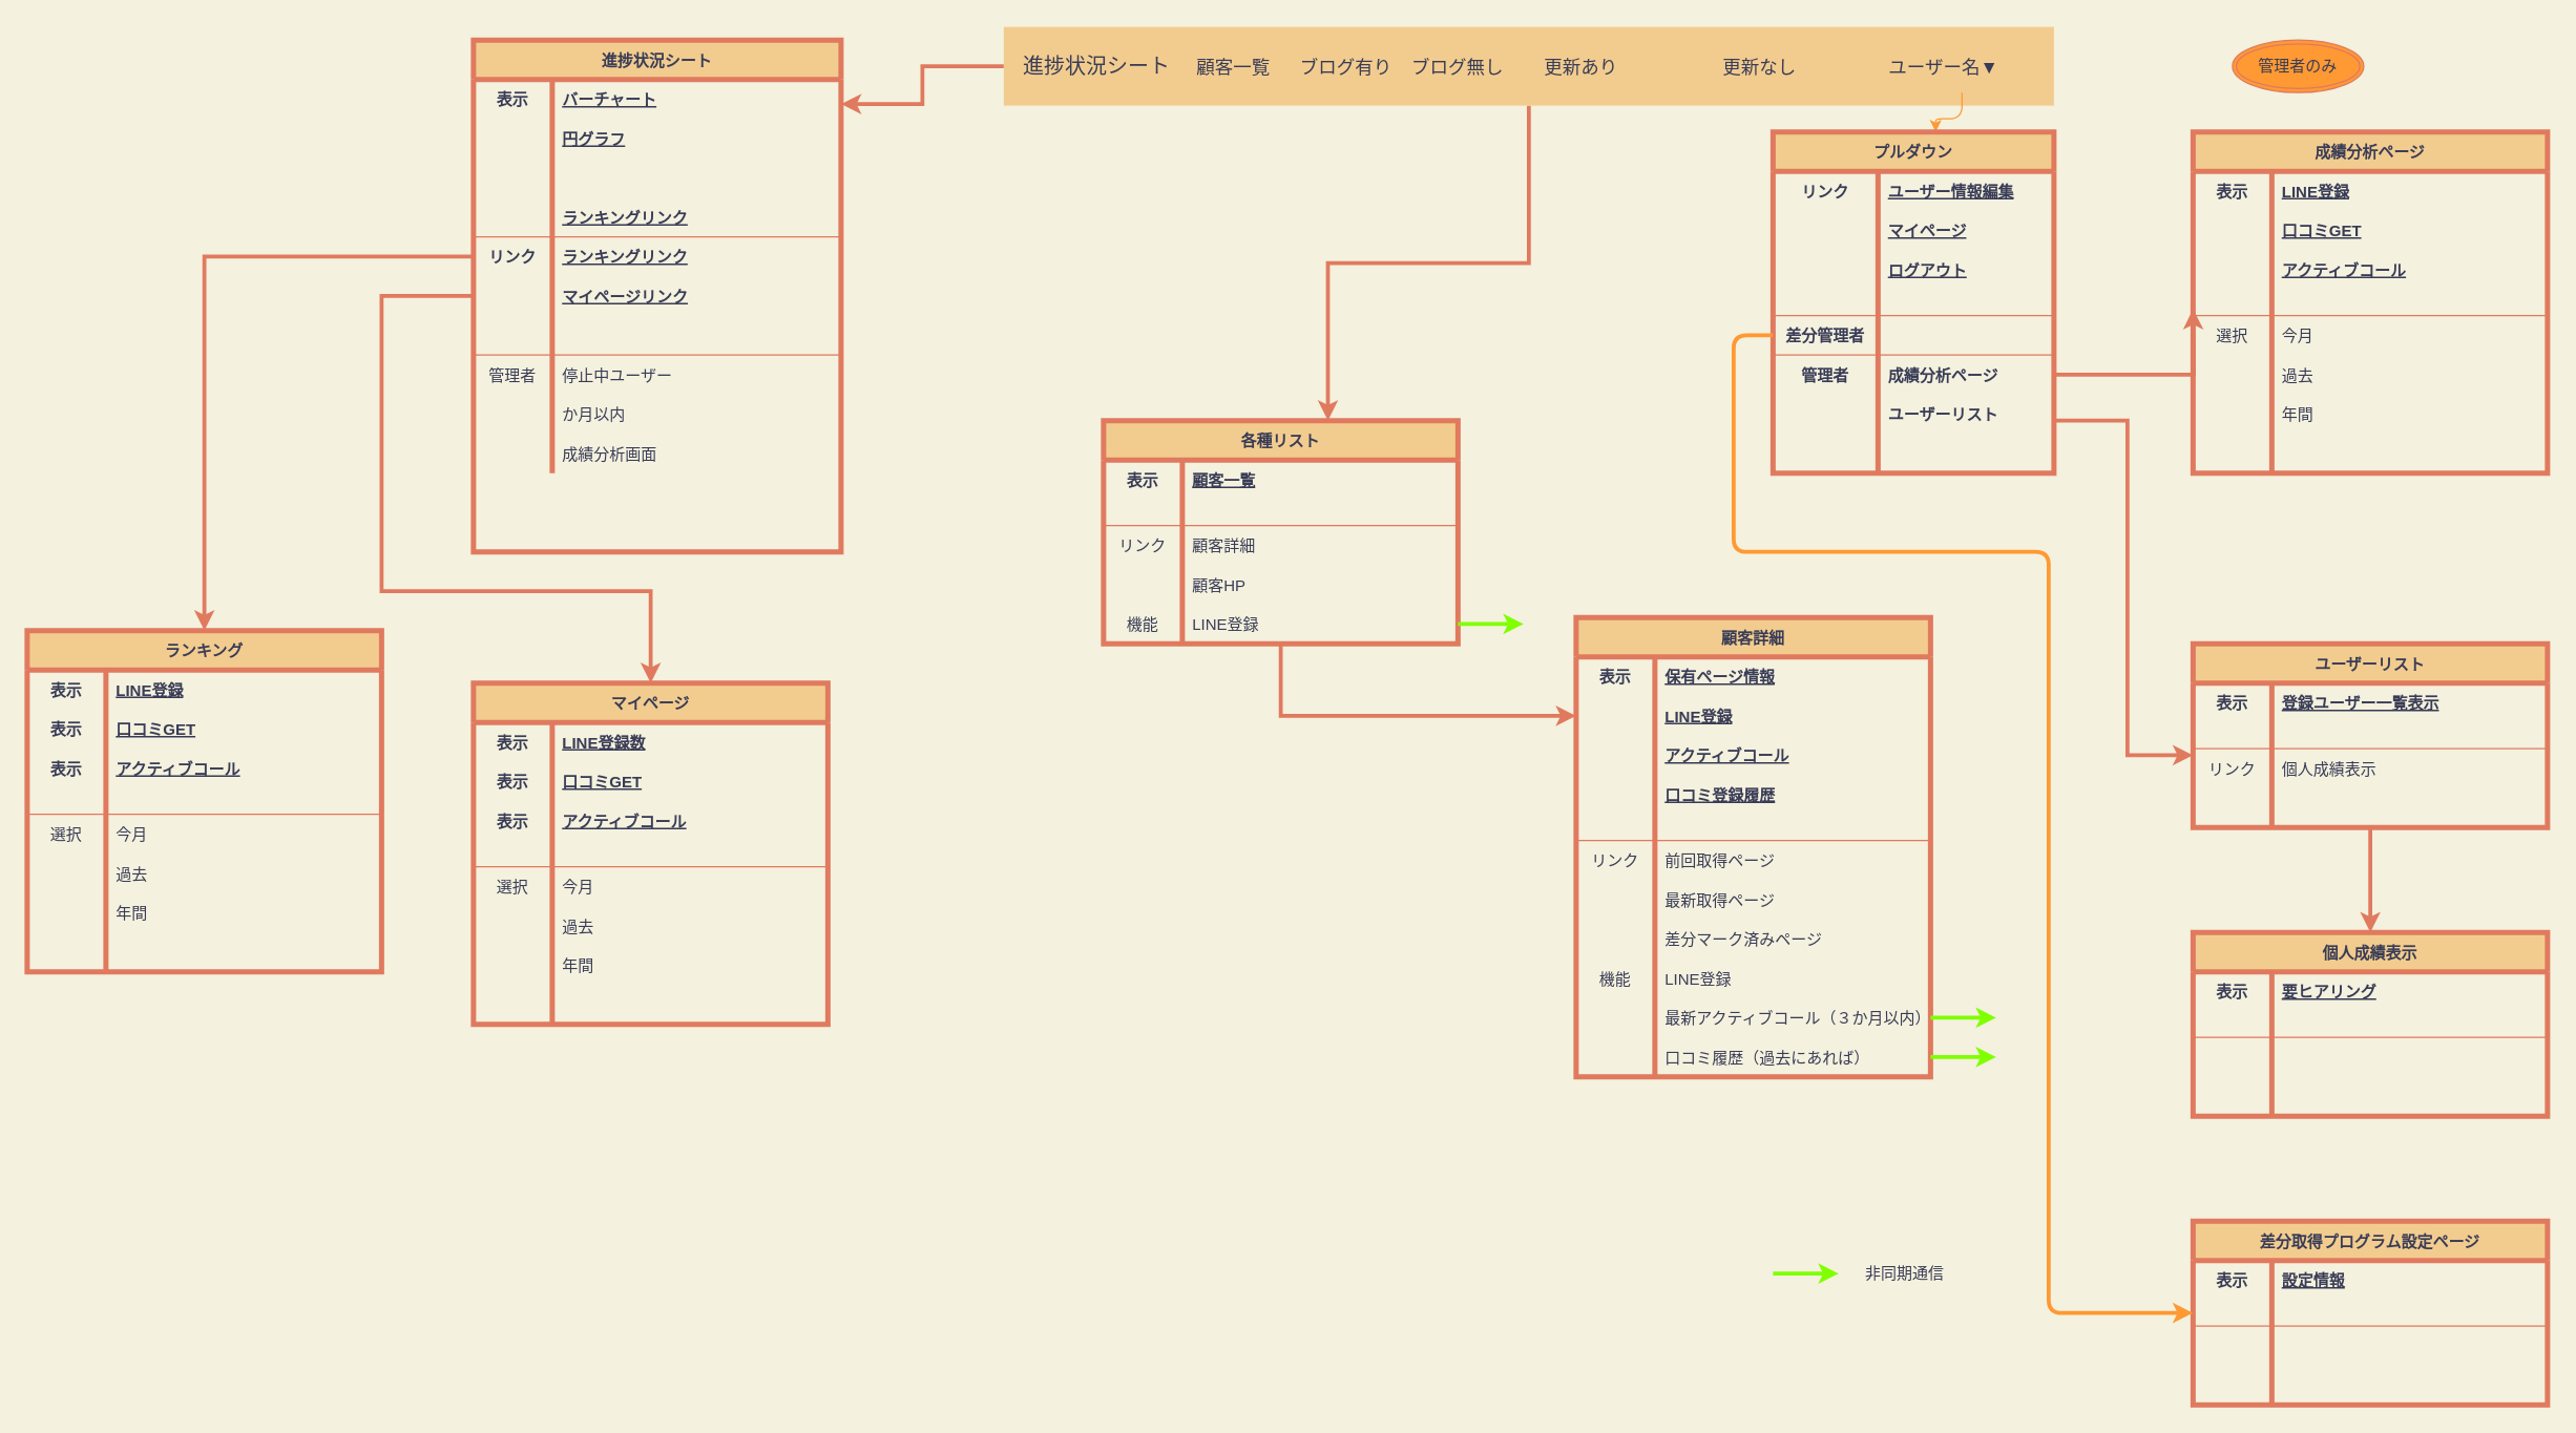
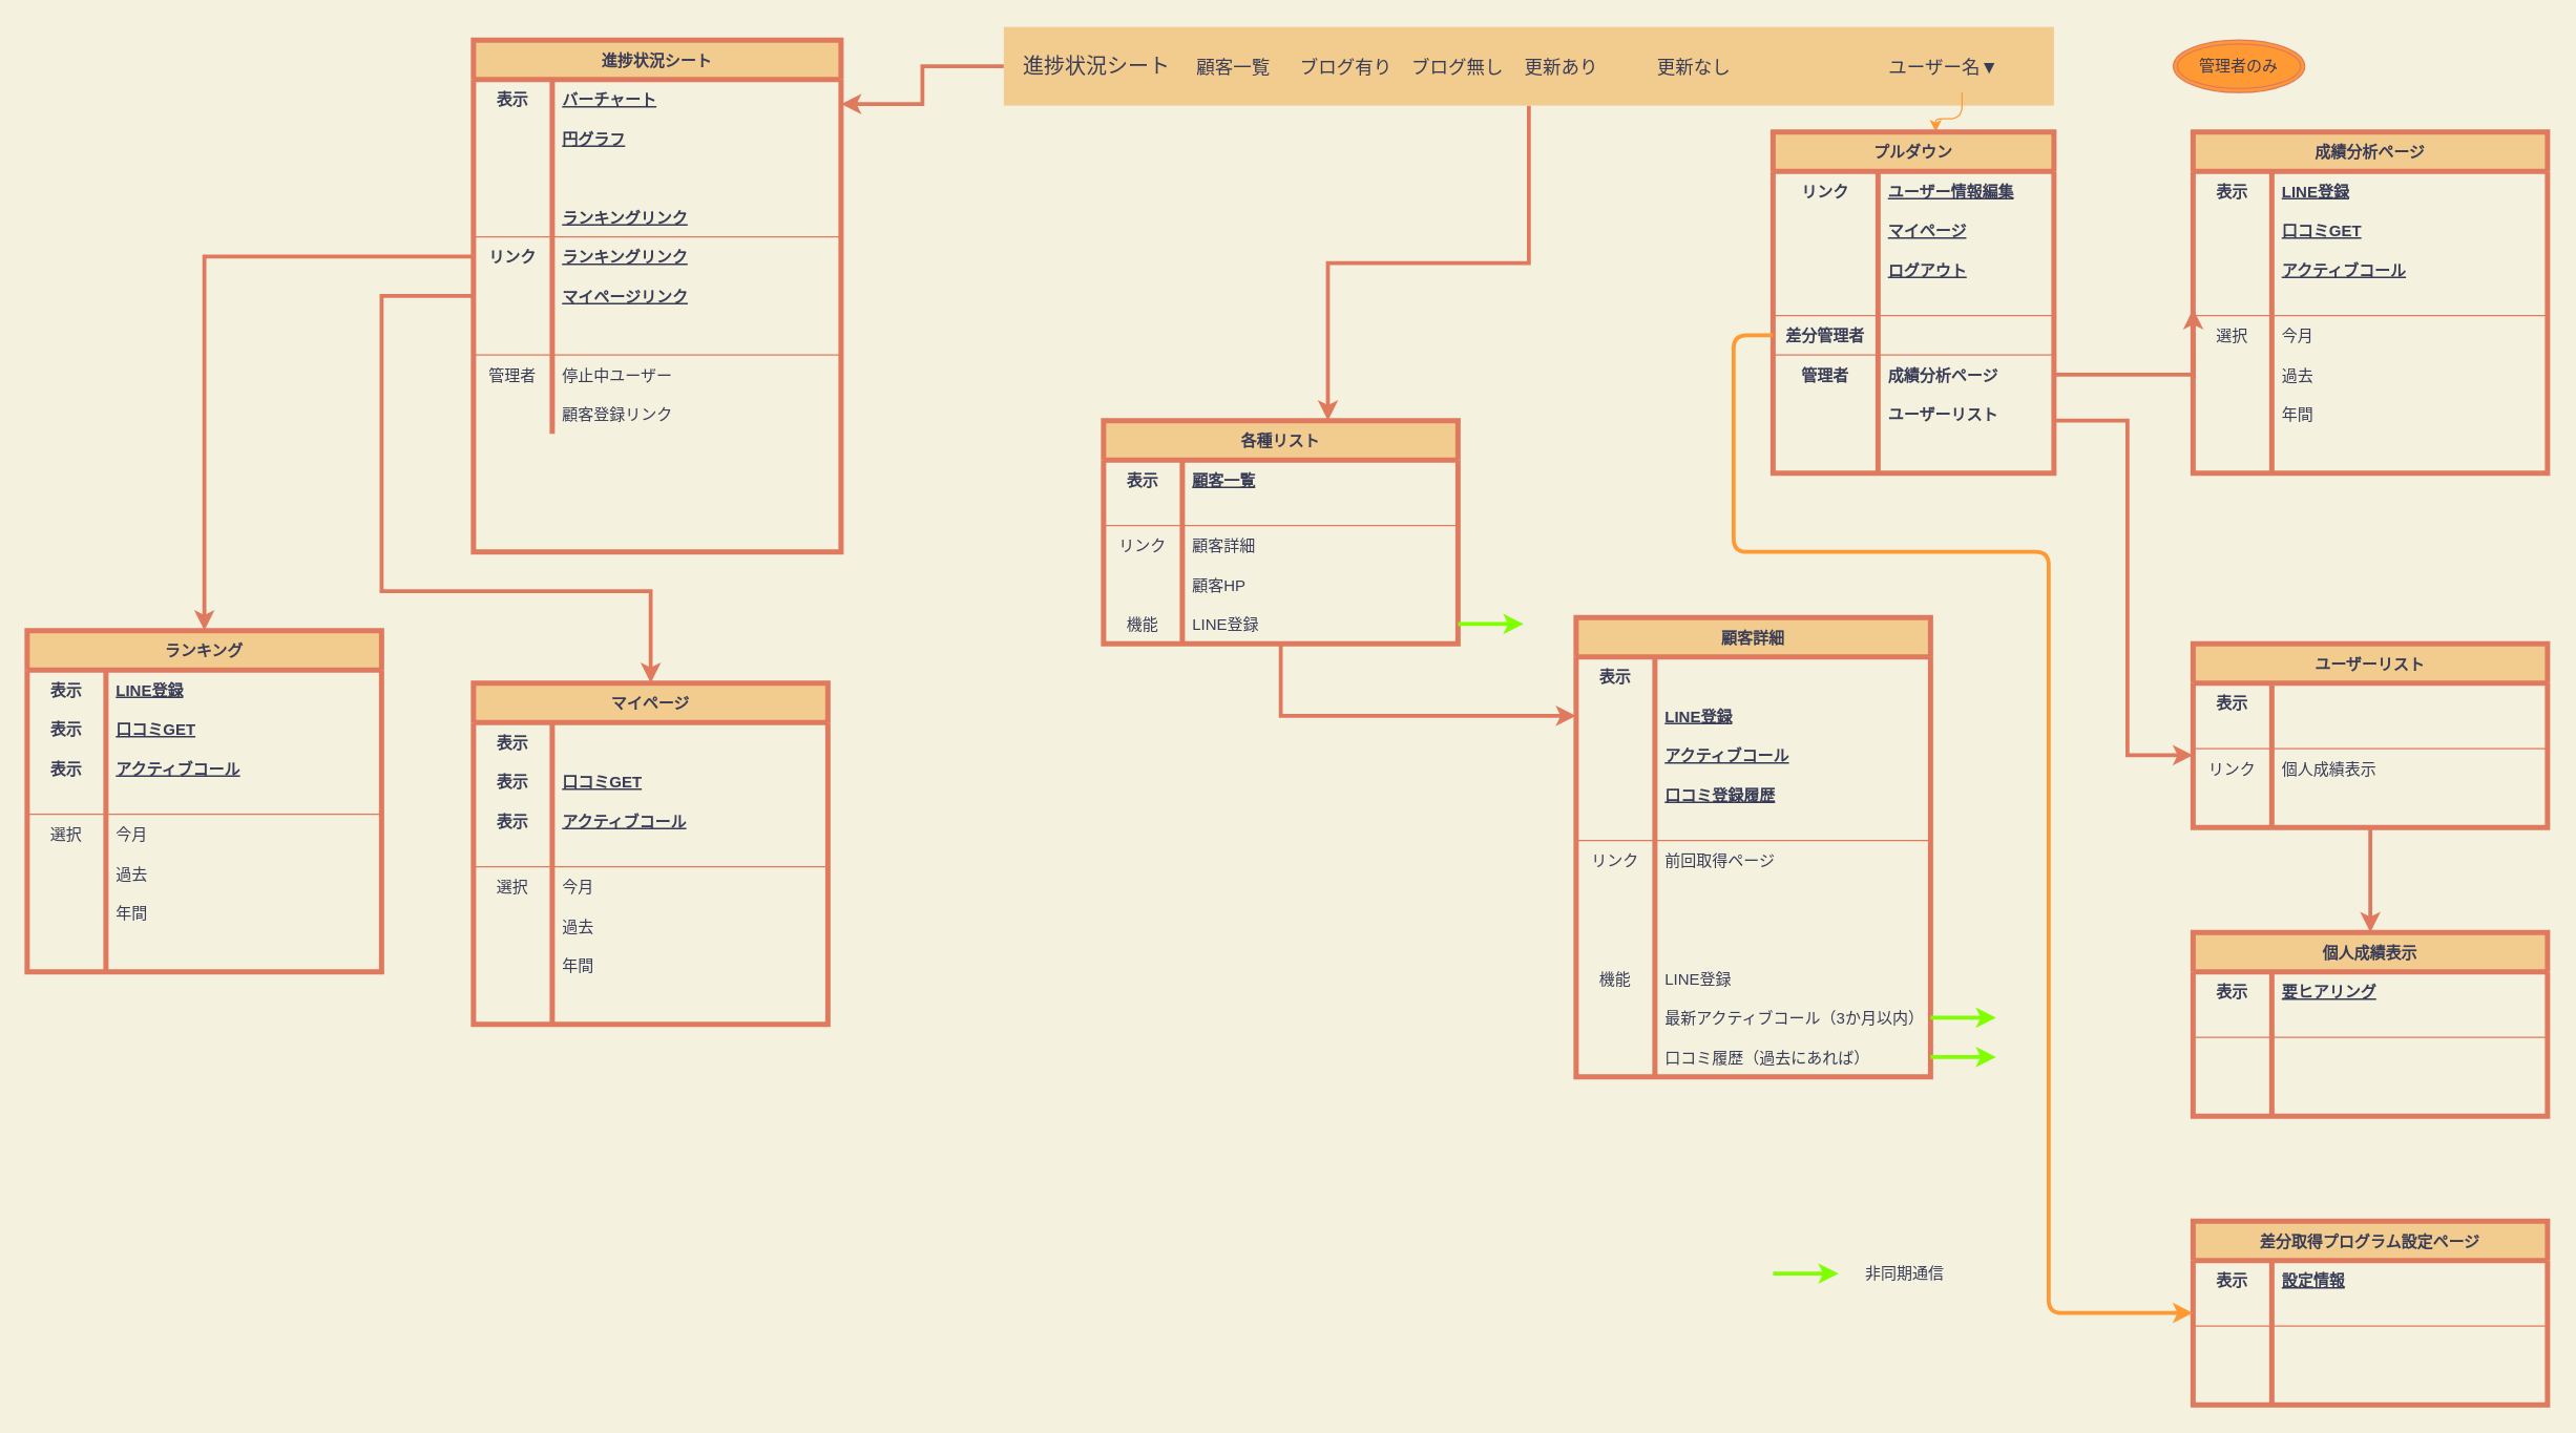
- <mxCell id="11" value="更新あり" style="fillColor=none;strokeColor=none;fontSize=14;fontColor=#393C56;align=center;" vertex="1" parent="4"><mxGeometry x="400" y="10" width="80" height="40" as="geometry" /></mxCell>
+ <mxCell id="11" value="更新あり" style="fillColor=none;strokeColor=none;fontSize=14;fontColor=#393C56;align=center;" vertex="1" parent="4"><mxGeometry x="385" y="10" width="80" height="40" as="geometry" /></mxCell>
- <mxCell id="12" value="更新なし" style="fillColor=none;strokeColor=none;fontSize=14;fontColor=#393C56;align=center;" vertex="1" parent="1"><mxGeometry x="1300" y="30" width="80" height="40" as="geometry" /></mxCell>
+ <mxCell id="12" value="更新なし" style="fillColor=none;strokeColor=none;fontSize=14;fontColor=#393C56;align=center;" vertex="1" parent="1"><mxGeometry x="1250" y="30" width="80" height="40" as="geometry" /></mxCell>
- <mxCell id="224" value="管理者のみ" style="ellipse;shape=doubleEllipse;margin=3;whiteSpace=wrap;html=1;align=center;rounded=0;sketch=0;fontColor=#393C56;strokeColor=#E07A5F;fillColor=#FF9933;" vertex="1" parent="1"><mxGeometry x="1700" y="30" width="100" height="40" as="geometry" /></mxCell>
+ <mxCell id="224" value="管理者のみ" style="ellipse;shape=doubleEllipse;margin=3;whiteSpace=wrap;html=1;align=center;rounded=0;sketch=0;fontColor=#393C56;strokeColor=#E07A5F;fillColor=#FF9933;" vertex="1" parent="1"><mxGeometry x="1655" y="30" width="100" height="40" as="geometry" /></mxCell>
- <mxCell id="39" value="か月以内" style="shape=partialRectangle;connectable=0;fillColor=none;top=0;left=0;bottom=0;right=0;align=left;spacingLeft=6;overflow=hidden;strokeColor=#E07A5F;fontColor=#393C56;" vertex="1" parent="37"><mxGeometry x="60" width="220" height="30" as="geometry" /></mxCell>
+ <mxCell id="39" value="顧客登録リンク" style="shape=partialRectangle;connectable=0;fillColor=none;top=0;left=0;bottom=0;right=0;align=left;spacingLeft=6;overflow=hidden;strokeColor=#E07A5F;fontColor=#393C56;" vertex="1" parent="37"><mxGeometry x="60" width="220" height="30" as="geometry" /></mxCell>
- <mxCell id="42" value="成績分析画面" style="shape=partialRectangle;connectable=0;fillColor=none;top=0;left=0;bottom=0;right=0;align=left;spacingLeft=6;overflow=hidden;strokeColor=#E07A5F;fontColor=#393C56;" vertex="1" parent="40"><mxGeometry x="60" width="220" height="30" as="geometry" /></mxCell>
- <mxCell id="63" value="保有ページ情報" style="shape=partialRectangle;connectable=0;fillColor=none;top=0;left=0;bottom=0;right=0;align=left;spacingLeft=6;fontStyle=5;overflow=hidden;strokeColor=#E07A5F;fontColor=#393C56;" vertex="1" parent="61"><mxGeometry x="60" width="210" height="30" as="geometry" /></mxCell>
- <mxCell id="198" value="登録ユーザー一覧表示" style="shape=partialRectangle;connectable=0;fillColor=none;top=0;left=0;bottom=0;right=0;align=left;spacingLeft=6;fontStyle=5;overflow=hidden;strokeColor=#E07A5F;fontColor=#393C56;" vertex="1" parent="196"><mxGeometry x="60" width="210" height="30" as="geometry" /></mxCell>
- <mxCell id="123" value="LINE登録数" style="shape=partialRectangle;connectable=0;fillColor=none;top=0;left=0;bottom=0;right=0;align=left;spacingLeft=6;fontStyle=5;overflow=hidden;strokeColor=#E07A5F;fontColor=#393C56;" vertex="1" parent="121"><mxGeometry x="60" width="210" height="30" as="geometry" /></mxCell>
- <mxCell id="81" value="最新取得ページ" style="shape=partialRectangle;connectable=0;fillColor=none;top=0;left=0;bottom=0;right=0;align=left;spacingLeft=6;overflow=hidden;strokeColor=#E07A5F;fontColor=#393C56;" vertex="1" parent="79"><mxGeometry x="60" width="210" height="30" as="geometry" /></mxCell>
- <mxCell id="84" value="差分マーク済みページ" style="shape=partialRectangle;connectable=0;fillColor=none;top=0;left=0;bottom=0;right=0;align=left;spacingLeft=6;overflow=hidden;strokeColor=#E07A5F;fontColor=#393C56;" vertex="1" parent="82"><mxGeometry x="60" width="210" height="30" as="geometry" /></mxCell>
- <mxCell id="90" value="最新アクティブコール（３か月以内）" style="shape=partialRectangle;connectable=0;fillColor=none;top=0;left=0;bottom=0;right=0;align=left;spacingLeft=6;overflow=hidden;strokeColor=#E07A5F;fontColor=#393C56;" vertex="1" parent="88"><mxGeometry x="60" width="210" height="30" as="geometry" /></mxCell>
+ <mxCell id="90" value="最新アクティブコール（3か月以内）" style="shape=partialRectangle;connectable=0;fillColor=none;top=0;left=0;bottom=0;right=0;align=left;spacingLeft=6;overflow=hidden;strokeColor=#E07A5F;fontColor=#393C56;" vertex="1" parent="88"><mxGeometry x="60" width="210" height="30" as="geometry" /></mxCell>
